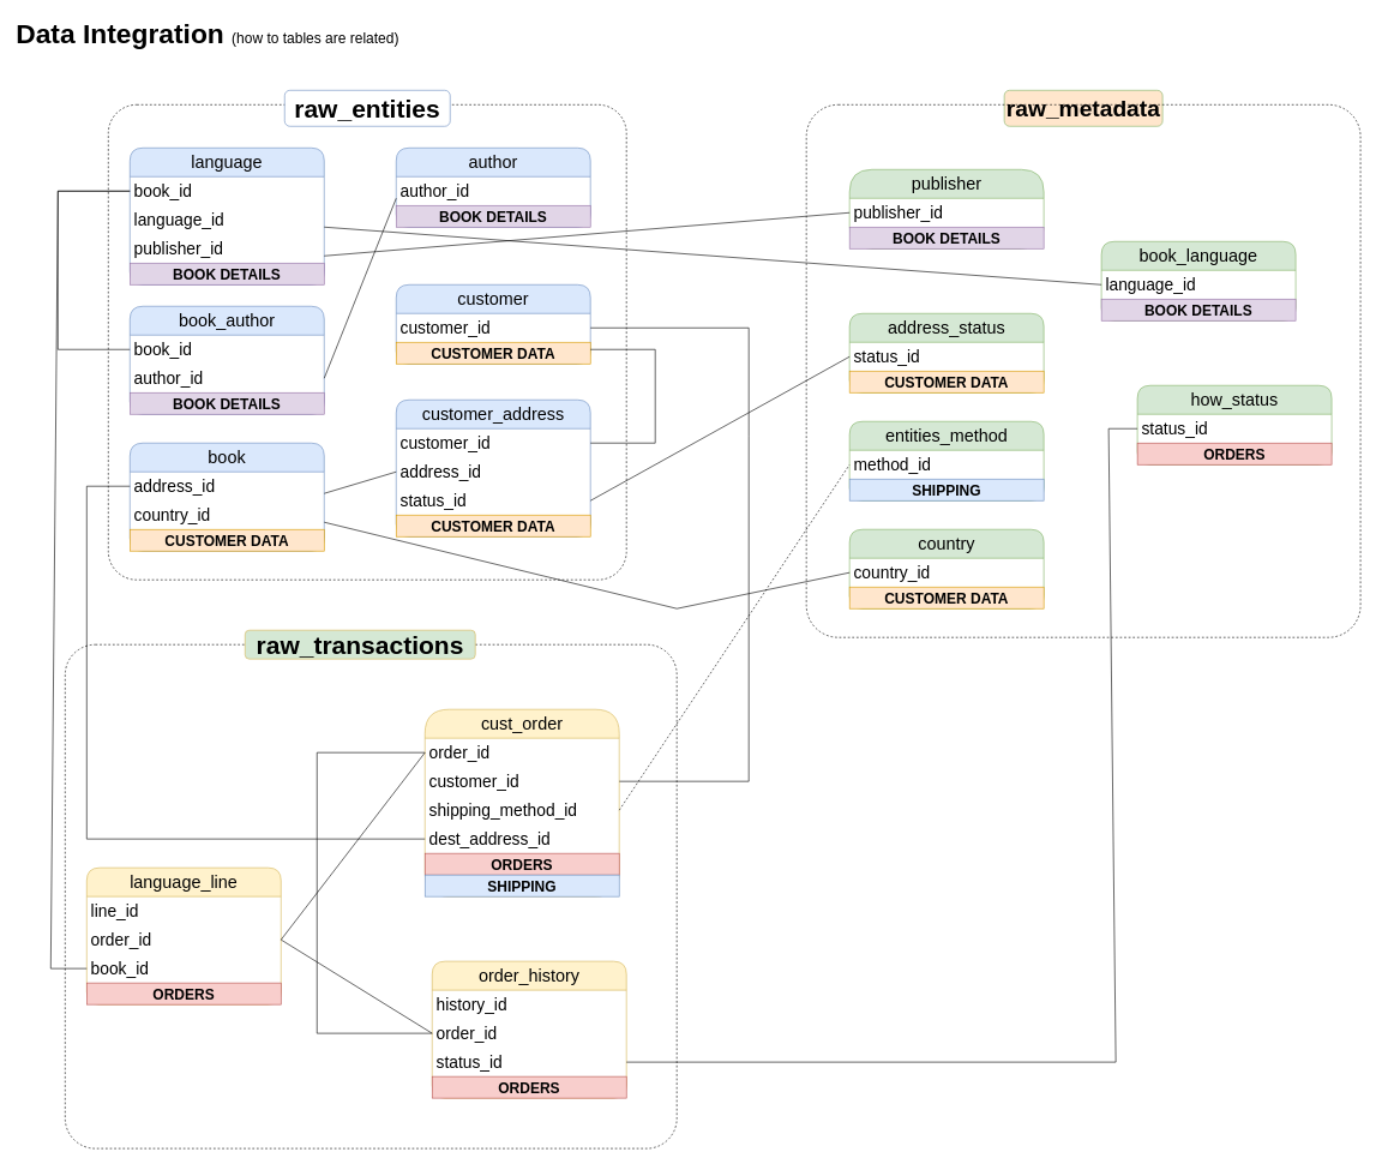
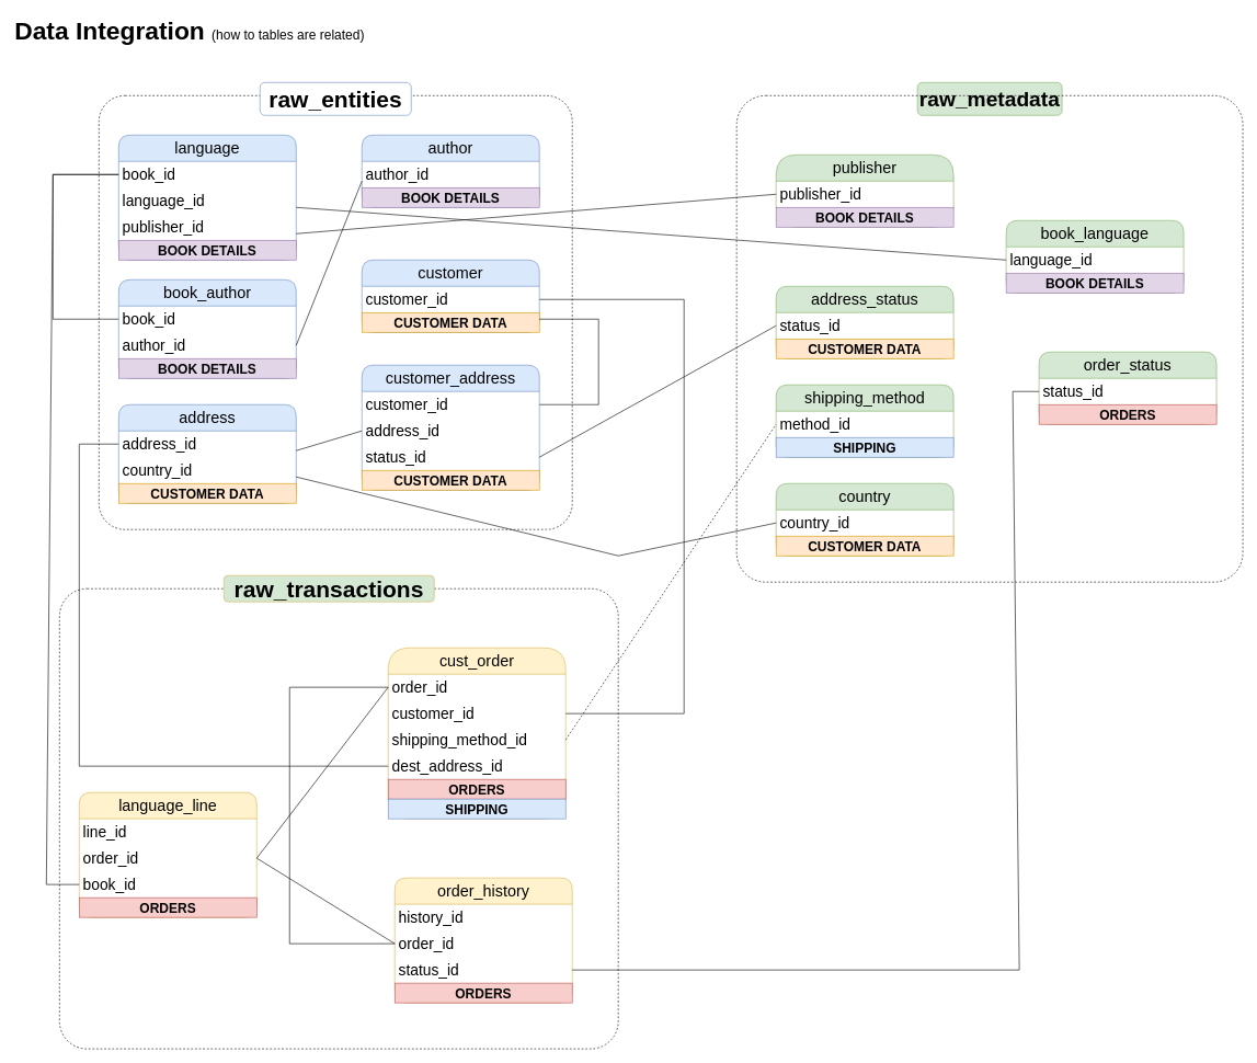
- <mxCell id="31" value="&lt;font style=&quot;font-size: 32px;&quot;&gt;&lt;b style=&quot;&quot;&gt;raw_metadata&lt;/b&gt;&lt;/font&gt;" style="rounded=1;whiteSpace=wrap;html=1;fillColor=#ffe6cc;strokeColor=#82b366;shadow=0;" parent="1" vertex="1"><mxGeometry x="1395" y="125" width="220" height="50" as="geometry" /></mxCell>
+ <mxCell id="31" value="&lt;font style=&quot;font-size: 32px;&quot;&gt;&lt;b style=&quot;&quot;&gt;raw_metadata&lt;/b&gt;&lt;/font&gt;" style="rounded=1;whiteSpace=wrap;html=1;fillColor=#d5e8d4;strokeColor=#82b366;shadow=0;" parent="1" vertex="1"><mxGeometry x="1395" y="125" width="220" height="50" as="geometry" /></mxCell>
- <mxCell id="59" value="how_status" style="swimlane;fontStyle=0;childLayout=stackLayout;horizontal=1;startSize=40;horizontalStack=0;resizeParent=1;resizeParentMax=0;resizeLast=0;collapsible=1;marginBottom=0;whiteSpace=wrap;html=1;rounded=1;fillColor=#d5e8d4;strokeColor=#82b366;fontSize=24;" parent="1" vertex="1"><mxGeometry x="1580" y="535" width="270" height="110" as="geometry" /></mxCell>
+ <mxCell id="59" value="order_status" style="swimlane;fontStyle=0;childLayout=stackLayout;horizontal=1;startSize=40;horizontalStack=0;resizeParent=1;resizeParentMax=0;resizeLast=0;collapsible=1;marginBottom=0;whiteSpace=wrap;html=1;rounded=1;fillColor=#d5e8d4;strokeColor=#82b366;fontSize=24;" parent="1" vertex="1"><mxGeometry x="1580" y="535" width="270" height="110" as="geometry" /></mxCell>
- <mxCell id="27" value="entities_method" style="swimlane;fontStyle=0;childLayout=stackLayout;horizontal=1;startSize=40;horizontalStack=0;resizeParent=1;resizeParentMax=0;resizeLast=0;collapsible=1;marginBottom=0;whiteSpace=wrap;html=1;rounded=1;fillColor=#d5e8d4;strokeColor=#82b366;fontSize=24;" parent="1" vertex="1"><mxGeometry x="1180" y="585" width="270" height="110" as="geometry" /></mxCell>
+ <mxCell id="27" value="shipping_method" style="swimlane;fontStyle=0;childLayout=stackLayout;horizontal=1;startSize=40;horizontalStack=0;resizeParent=1;resizeParentMax=0;resizeLast=0;collapsible=1;marginBottom=0;whiteSpace=wrap;html=1;rounded=1;fillColor=#d5e8d4;strokeColor=#82b366;fontSize=24;" parent="1" vertex="1"><mxGeometry x="1180" y="585" width="270" height="110" as="geometry" /></mxCell>
- <mxCell id="11" value="book" style="swimlane;fontStyle=0;childLayout=stackLayout;horizontal=1;startSize=40;horizontalStack=0;resizeParent=1;resizeParentMax=0;resizeLast=0;collapsible=1;marginBottom=0;whiteSpace=wrap;html=1;rounded=1;fillColor=#dae8fc;strokeColor=#6c8ebf;fontSize=24;" parent="1" vertex="1"><mxGeometry x="180" y="615" width="270" height="150" as="geometry" /></mxCell>
+ <mxCell id="11" value="address" style="swimlane;fontStyle=0;childLayout=stackLayout;horizontal=1;startSize=40;horizontalStack=0;resizeParent=1;resizeParentMax=0;resizeLast=0;collapsible=1;marginBottom=0;whiteSpace=wrap;html=1;rounded=1;fillColor=#dae8fc;strokeColor=#6c8ebf;fontSize=24;" parent="1" vertex="1"><mxGeometry x="180" y="615" width="270" height="150" as="geometry" /></mxCell>
